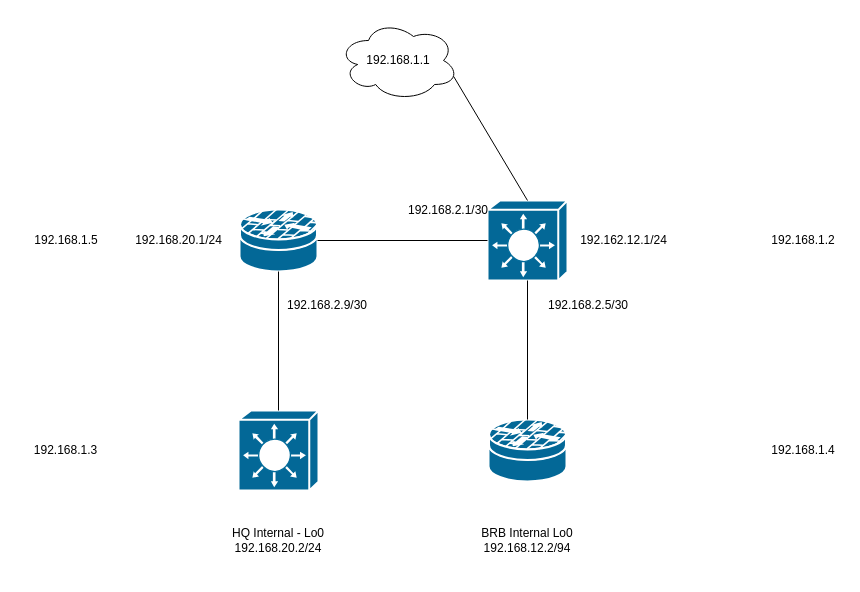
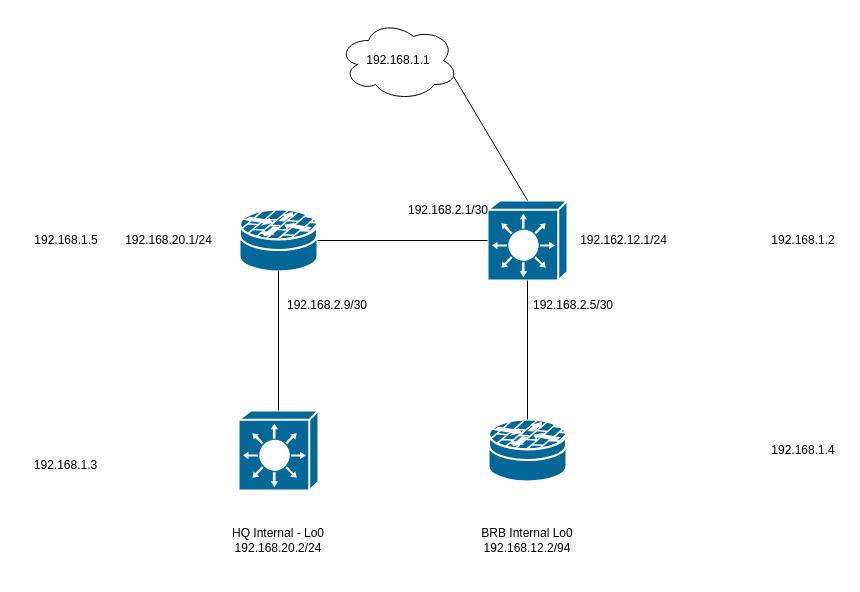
- <mxCell id="22" value="192.168.20.1/24" style="text;html=1;align=center;verticalAlign=middle;resizable=0;points=[];autosize=1;strokeColor=none;fillColor=none;" vertex="1" parent="1"><mxGeometry x="123" y="225" width="110" height="30" as="geometry" /></mxCell>
+ <mxCell id="22" value="192.168.20.1/24" style="text;html=1;align=center;verticalAlign=middle;resizable=0;points=[];autosize=1;strokeColor=none;fillColor=none;" vertex="1" parent="1"><mxGeometry x="113" y="225" width="110" height="30" as="geometry" /></mxCell>
- <mxCell id="17" value="192.168.2.5/30" style="text;html=1;align=center;verticalAlign=middle;whiteSpace=wrap;rounded=0;" parent="1" vertex="1"><mxGeometry x="538" y="290" width="100" height="30" as="geometry" /></mxCell>
+ <mxCell id="17" value="192.168.2.5/30" style="text;html=1;align=center;verticalAlign=middle;whiteSpace=wrap;rounded=0;" parent="1" vertex="1"><mxGeometry x="523" y="290" width="100" height="30" as="geometry" /></mxCell>
- <mxCell id="15" value="192.168.1.3" style="text;html=1;align=center;verticalAlign=middle;whiteSpace=wrap;rounded=0;" parent="1" vertex="1"><mxGeometry x="28" y="435" width="75" height="30" as="geometry" /></mxCell>
+ <mxCell id="15" value="192.168.1.3" style="text;html=1;align=center;verticalAlign=middle;whiteSpace=wrap;rounded=0;" parent="1" vertex="1"><mxGeometry x="28" y="450" width="75" height="30" as="geometry" /></mxCell>
